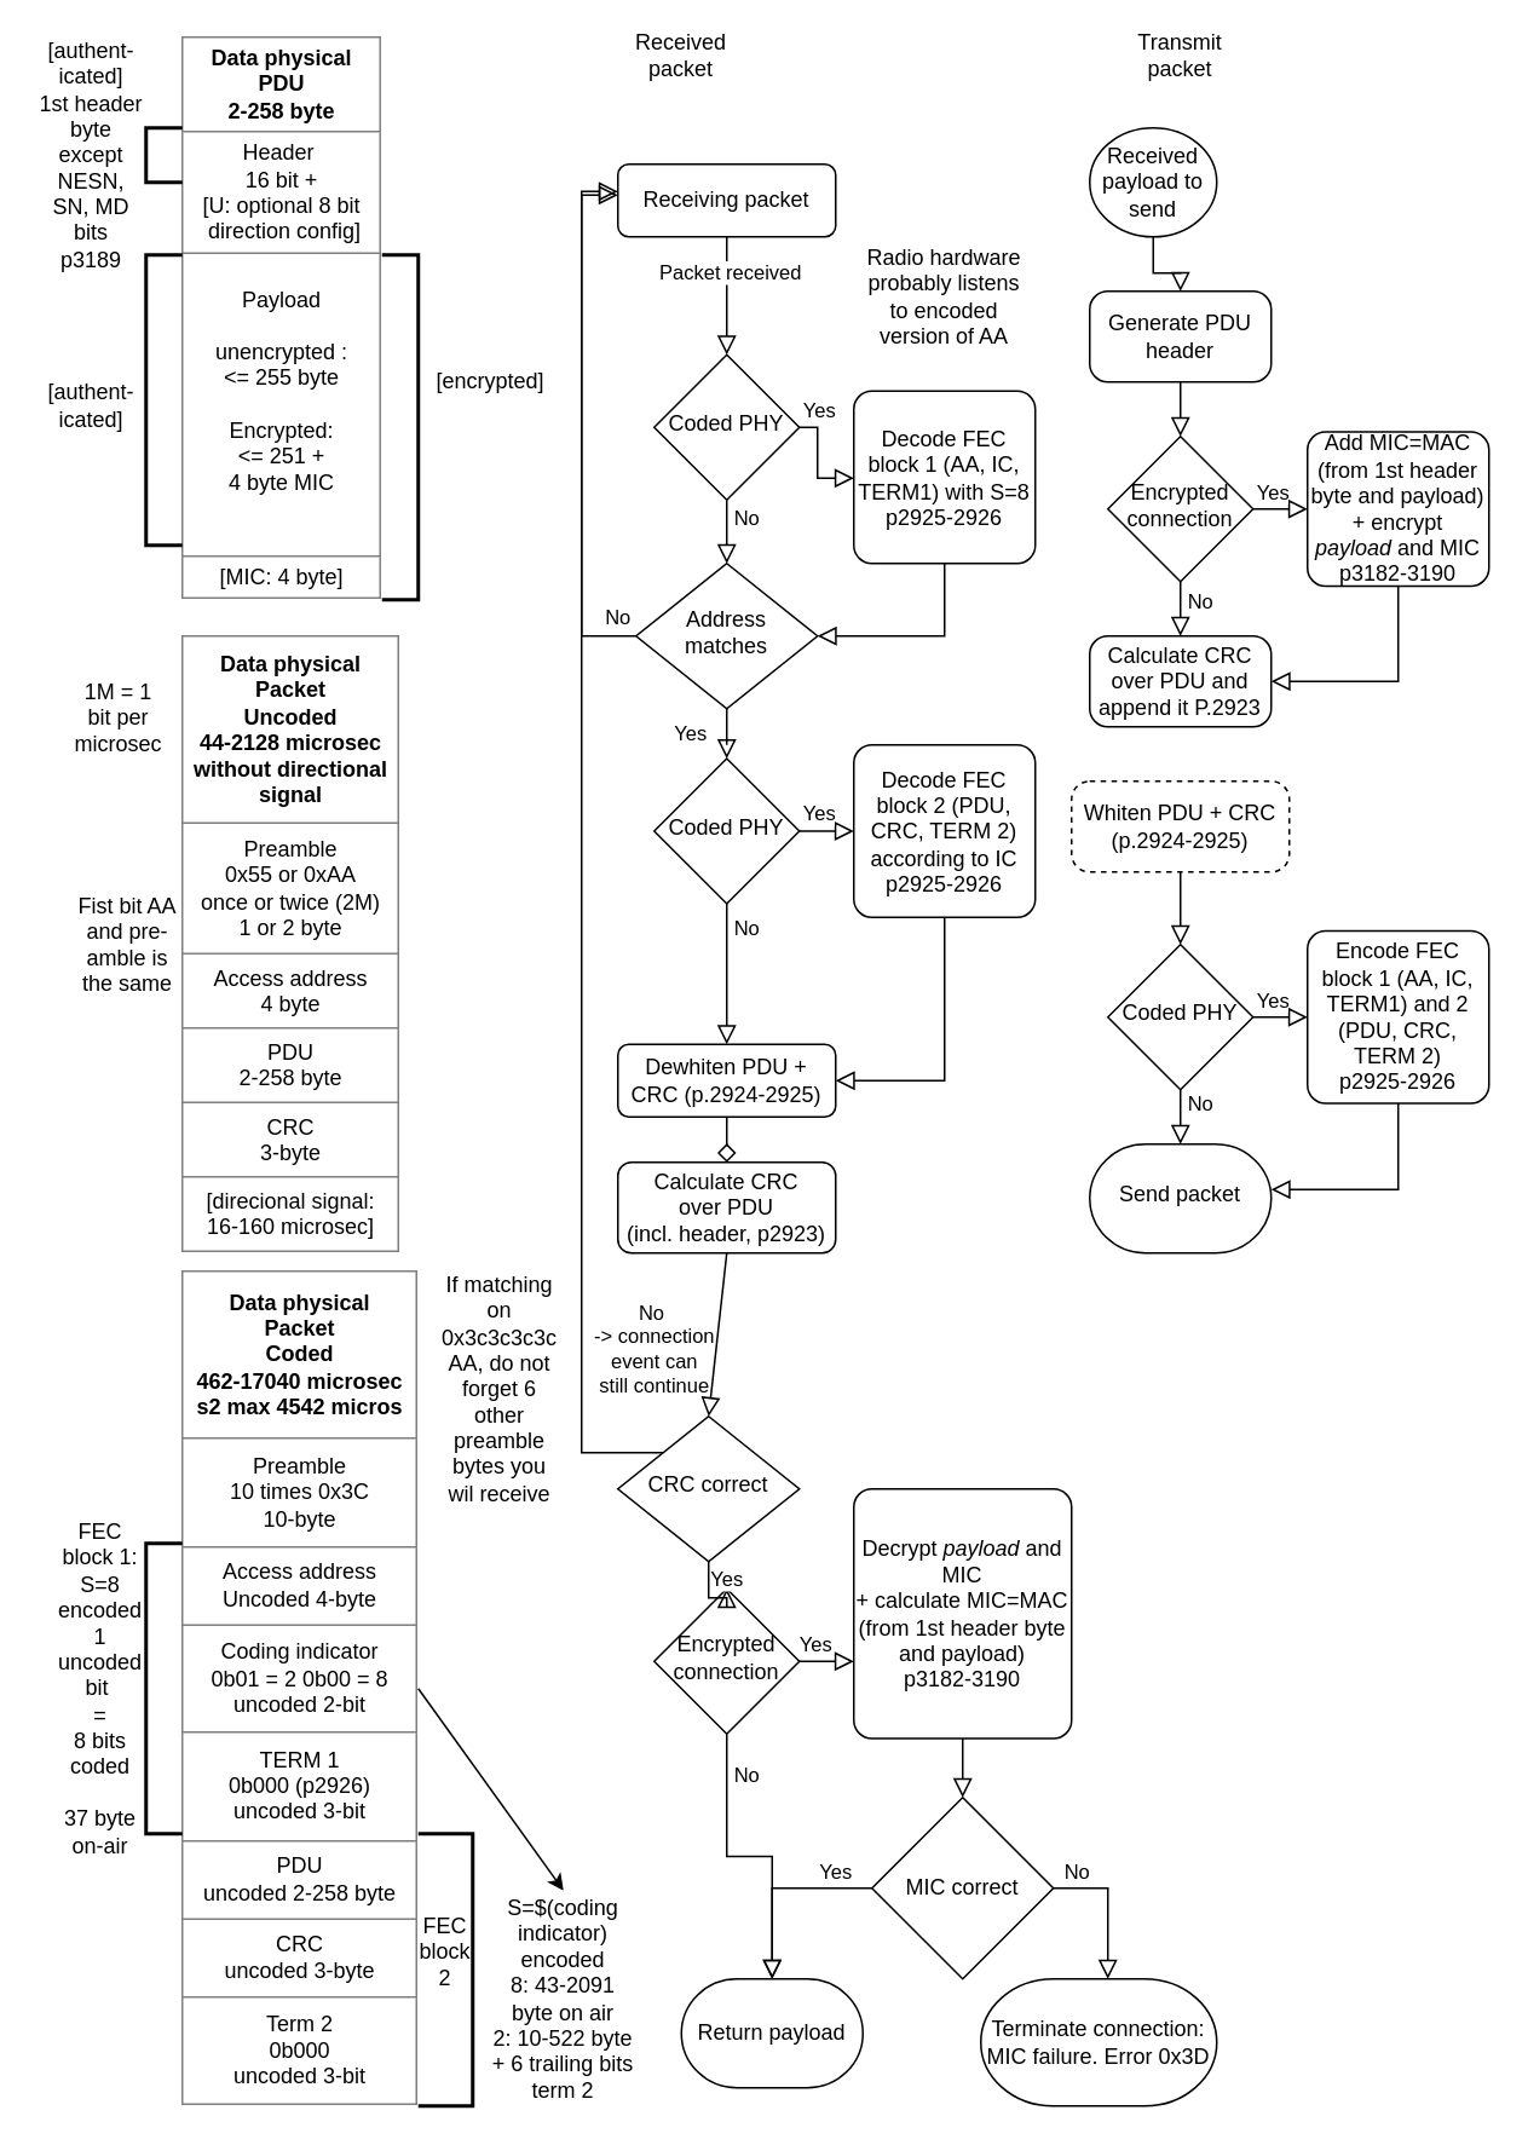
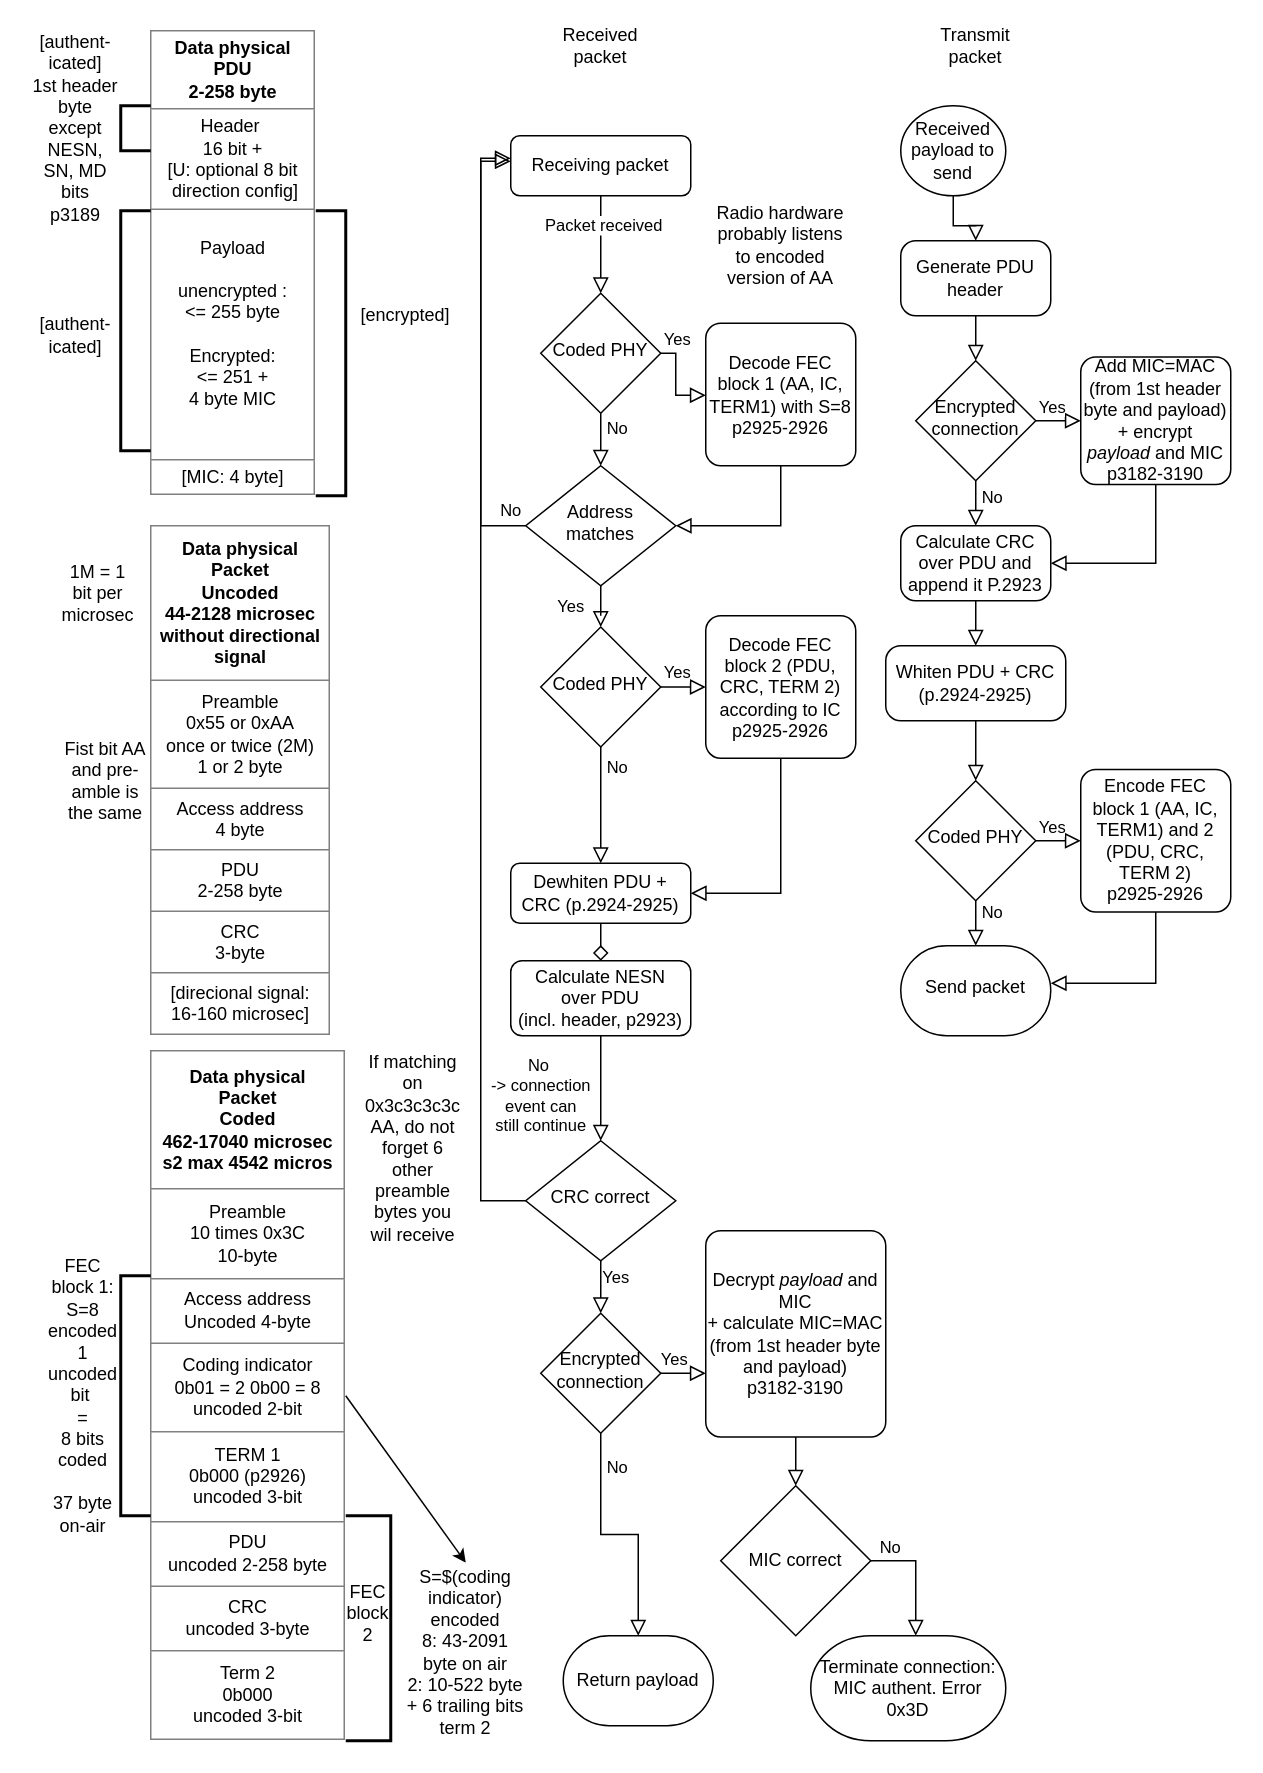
- <mxCell id="12" value="Received packet" style="text;html=1;strokeColor=none;fillColor=none;align=center;verticalAlign=middle;whiteSpace=wrap;rounded=0;" vertex="1" parent="1"><mxGeometry x="355" y="20" width="40" height="20" as="geometry" /></mxCell>
+ <mxCell id="12" value="Received packet" style="text;html=1;strokeColor=none;fillColor=none;align=center;verticalAlign=middle;whiteSpace=wrap;rounded=0;" vertex="1" parent="1"><mxGeometry x="380" y="20" width="40" height="20" as="geometry" /></mxCell>
+ <mxCell id="25" value="" style="rounded=0;html=1;jettySize=auto;orthogonalLoop=1;fontSize=11;endArrow=block;endFill=0;endSize=8;strokeWidth=1;shadow=0;labelBackgroundColor=none;edgeStyle=orthogonalEdgeStyle;" edge="1" parent="1" source="17" target="24"><mxGeometry y="20" relative="1" as="geometry"><mxPoint as="offset" /><mxPoint x="650" y="340" as="sourcePoint" /><mxPoint x="650" y="380" as="targetPoint" /><Array as="points"><mxPoint x="650" y="410" /><mxPoint x="650" y="410" /></Array></mxGeometry></mxCell>
- <mxCell id="24" value="Whiten PDU + CRC (p.2924-2925)" style="rounded=1;whiteSpace=wrap;html=1;absoluteArcSize=1;strokeWidth=1;shadow=0;glass=0;dashed=1;" vertex="1" parent="1"><mxGeometry x="590" y="430" width="120" height="50" as="geometry" /></mxCell>
+ <mxCell id="24" value="Whiten PDU + CRC (p.2924-2925)" style="rounded=1;whiteSpace=wrap;html=1;absoluteArcSize=1;strokeWidth=1;shadow=0;glass=0;" vertex="1" parent="1"><mxGeometry x="590" y="430" width="120" height="50" as="geometry" /></mxCell>
- <mxCell id="11" value="Calculate CRC&lt;br&gt;over PDU &lt;br&gt;(incl. header, p2923)" style="rounded=1;whiteSpace=wrap;html=1;fontSize=12;glass=0;strokeWidth=1;shadow=0;" parent="1" vertex="1"><mxGeometry x="340" y="640" width="120" height="50" as="geometry" /></mxCell>
+ <mxCell id="11" value="Calculate NESN&lt;br&gt;over PDU &lt;br&gt;(incl. header, p2923)" style="rounded=1;whiteSpace=wrap;html=1;fontSize=12;glass=0;strokeWidth=1;shadow=0;" parent="1" vertex="1"><mxGeometry x="340" y="640" width="120" height="50" as="geometry" /></mxCell>
- <mxCell id="9" value="CRC correct" style="rhombus;whiteSpace=wrap;html=1;shadow=0;fontFamily=Helvetica;fontSize=12;align=center;strokeWidth=1;spacing=6;spacingTop=-4;" parent="1" vertex="1"><mxGeometry x="340" y="780" width="100" height="80" as="geometry" /></mxCell>
+ <mxCell id="9" value="CRC correct" style="rhombus;whiteSpace=wrap;html=1;shadow=0;fontFamily=Helvetica;fontSize=12;align=center;strokeWidth=1;spacing=6;spacingTop=-4;" parent="1" vertex="1"><mxGeometry x="350" y="760" width="100" height="80" as="geometry" /></mxCell>
- <mxCell id="86" value="" style="rounded=0;html=1;jettySize=auto;orthogonalLoop=1;fontSize=11;endArrow=block;endFill=0;endSize=8;strokeWidth=1;shadow=0;labelBackgroundColor=none;edgeStyle=orthogonalEdgeStyle;" edge="1" parent="1" source="81" target="82"><mxGeometry y="20" relative="1" as="geometry"><mxPoint as="offset" /><mxPoint x="434" y="1040" as="sourcePoint" /><mxPoint x="464" y="1090" as="targetPoint" /><Array as="points"><mxPoint x="425" y="1040" /></Array></mxGeometry></mxCell>
- <mxCell id="87" value="Yes" style="edgeLabel;html=1;align=center;verticalAlign=middle;resizable=0;points=[];" vertex="1" connectable="0" parent="86"><mxGeometry x="-0.815" relative="1" as="geometry"><mxPoint x="-10.4" y="-10" as="offset" /></mxGeometry></mxCell>
- <mxCell id="83" value="Terminate connection: MIC failure. Error 0x3D" style="strokeWidth=1;html=1;shape=mxgraph.flowchart.terminator;whiteSpace=wrap;shadow=0;rounded=1;glass=0;" vertex="1" parent="1"><mxGeometry x="540" y="1090" width="130" height="70" as="geometry" /></mxCell>
+ <mxCell id="83" value="Terminate connection: MIC authent. Error 0x3D" style="strokeWidth=1;html=1;shape=mxgraph.flowchart.terminator;whiteSpace=wrap;shadow=0;rounded=1;glass=0;" vertex="1" parent="1"><mxGeometry x="540" y="1090" width="130" height="70" as="geometry" /></mxCell>
